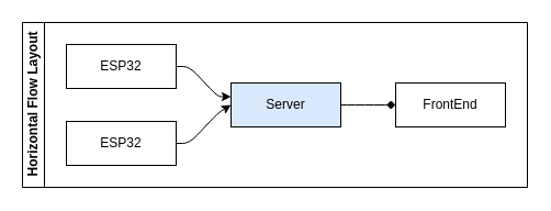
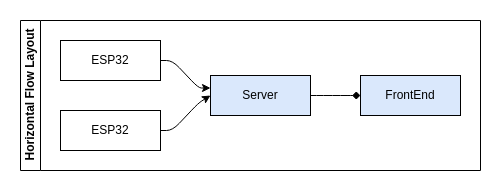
- <mxCell id="6" value="FrontEnd" style="whiteSpace=wrap;html=1;" vertex="1" parent="2"><mxGeometry x="340" y="55" width="100" height="40" as="geometry" /></mxCell>
+ <mxCell id="6" value="FrontEnd" style="whiteSpace=wrap;html=1;fillColor=#dae8fc;" vertex="1" parent="2"><mxGeometry x="340" y="55" width="100" height="40" as="geometry" /></mxCell>
